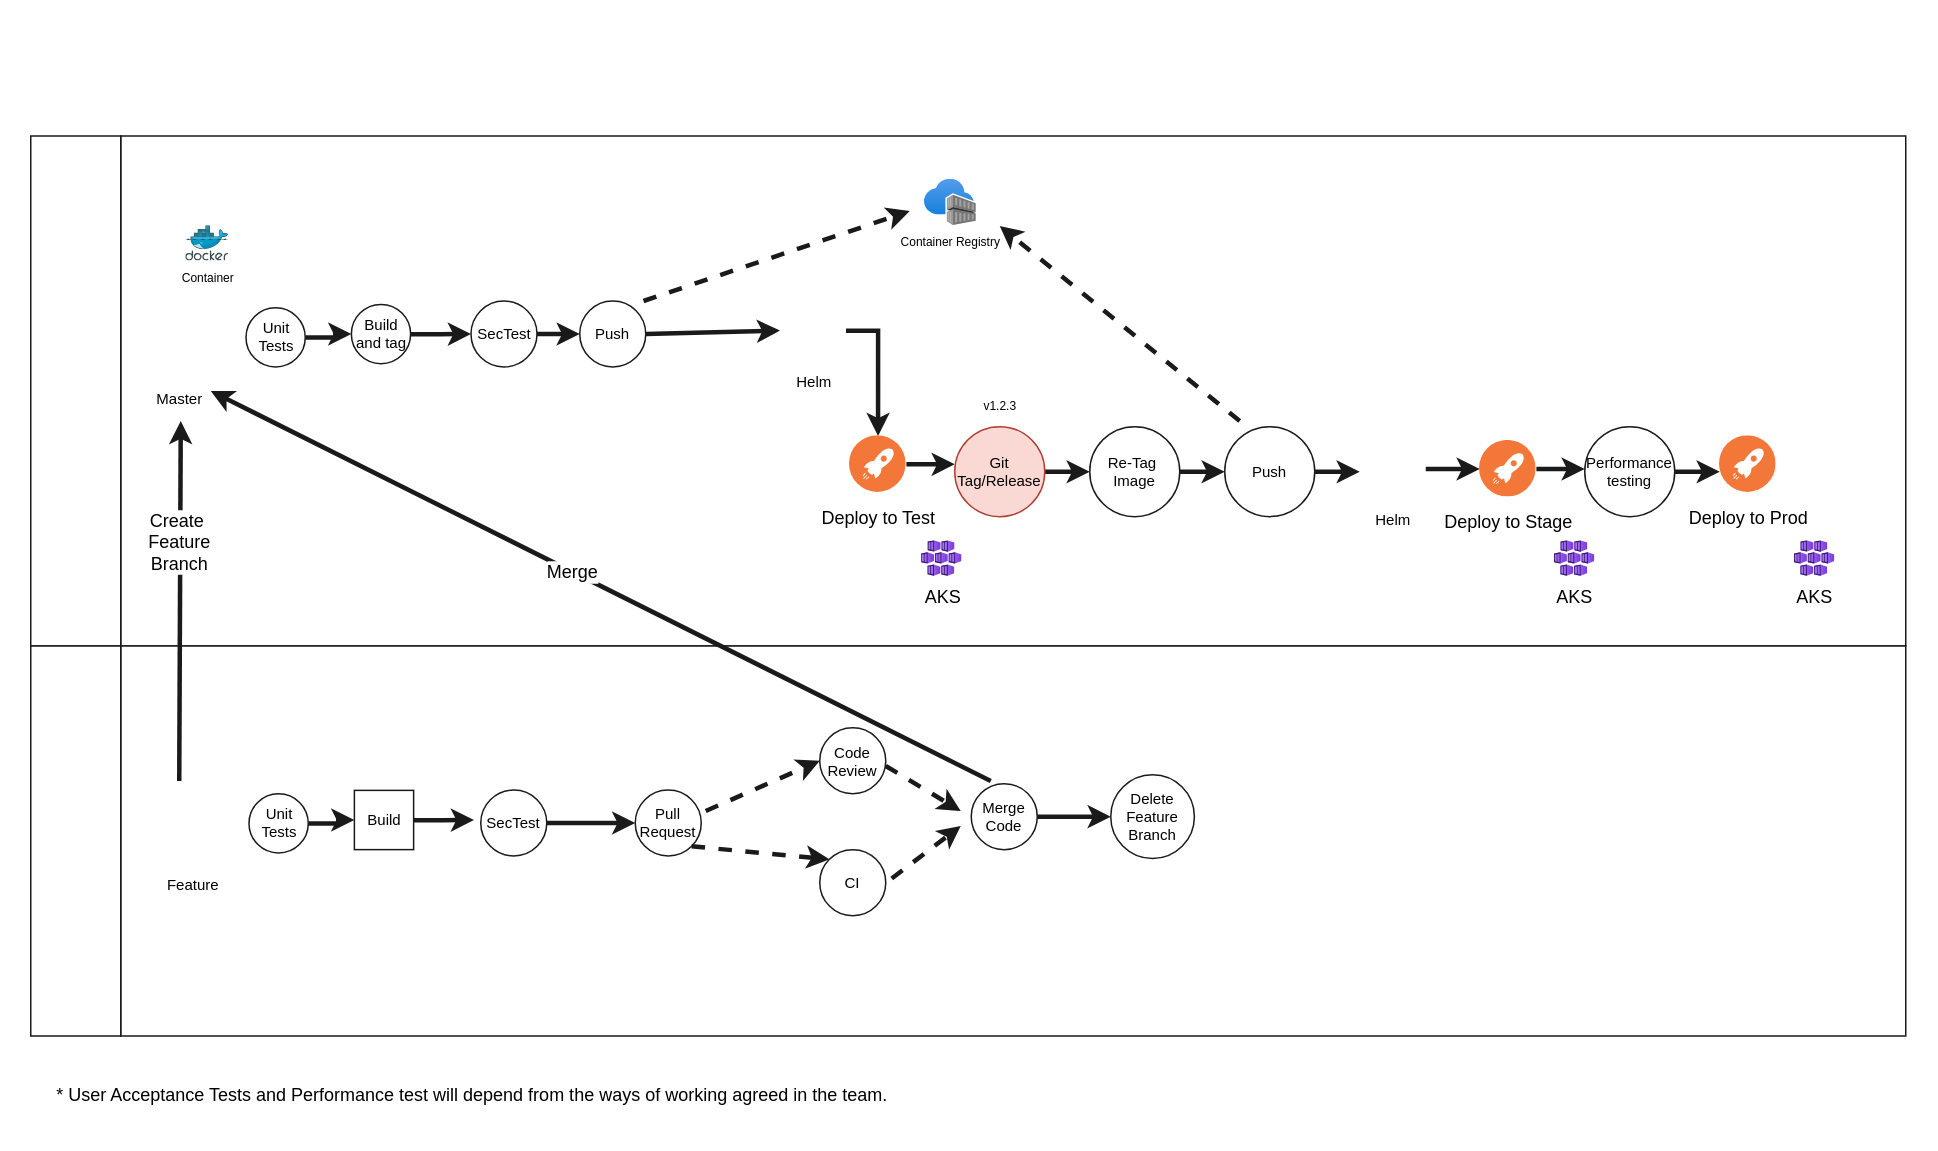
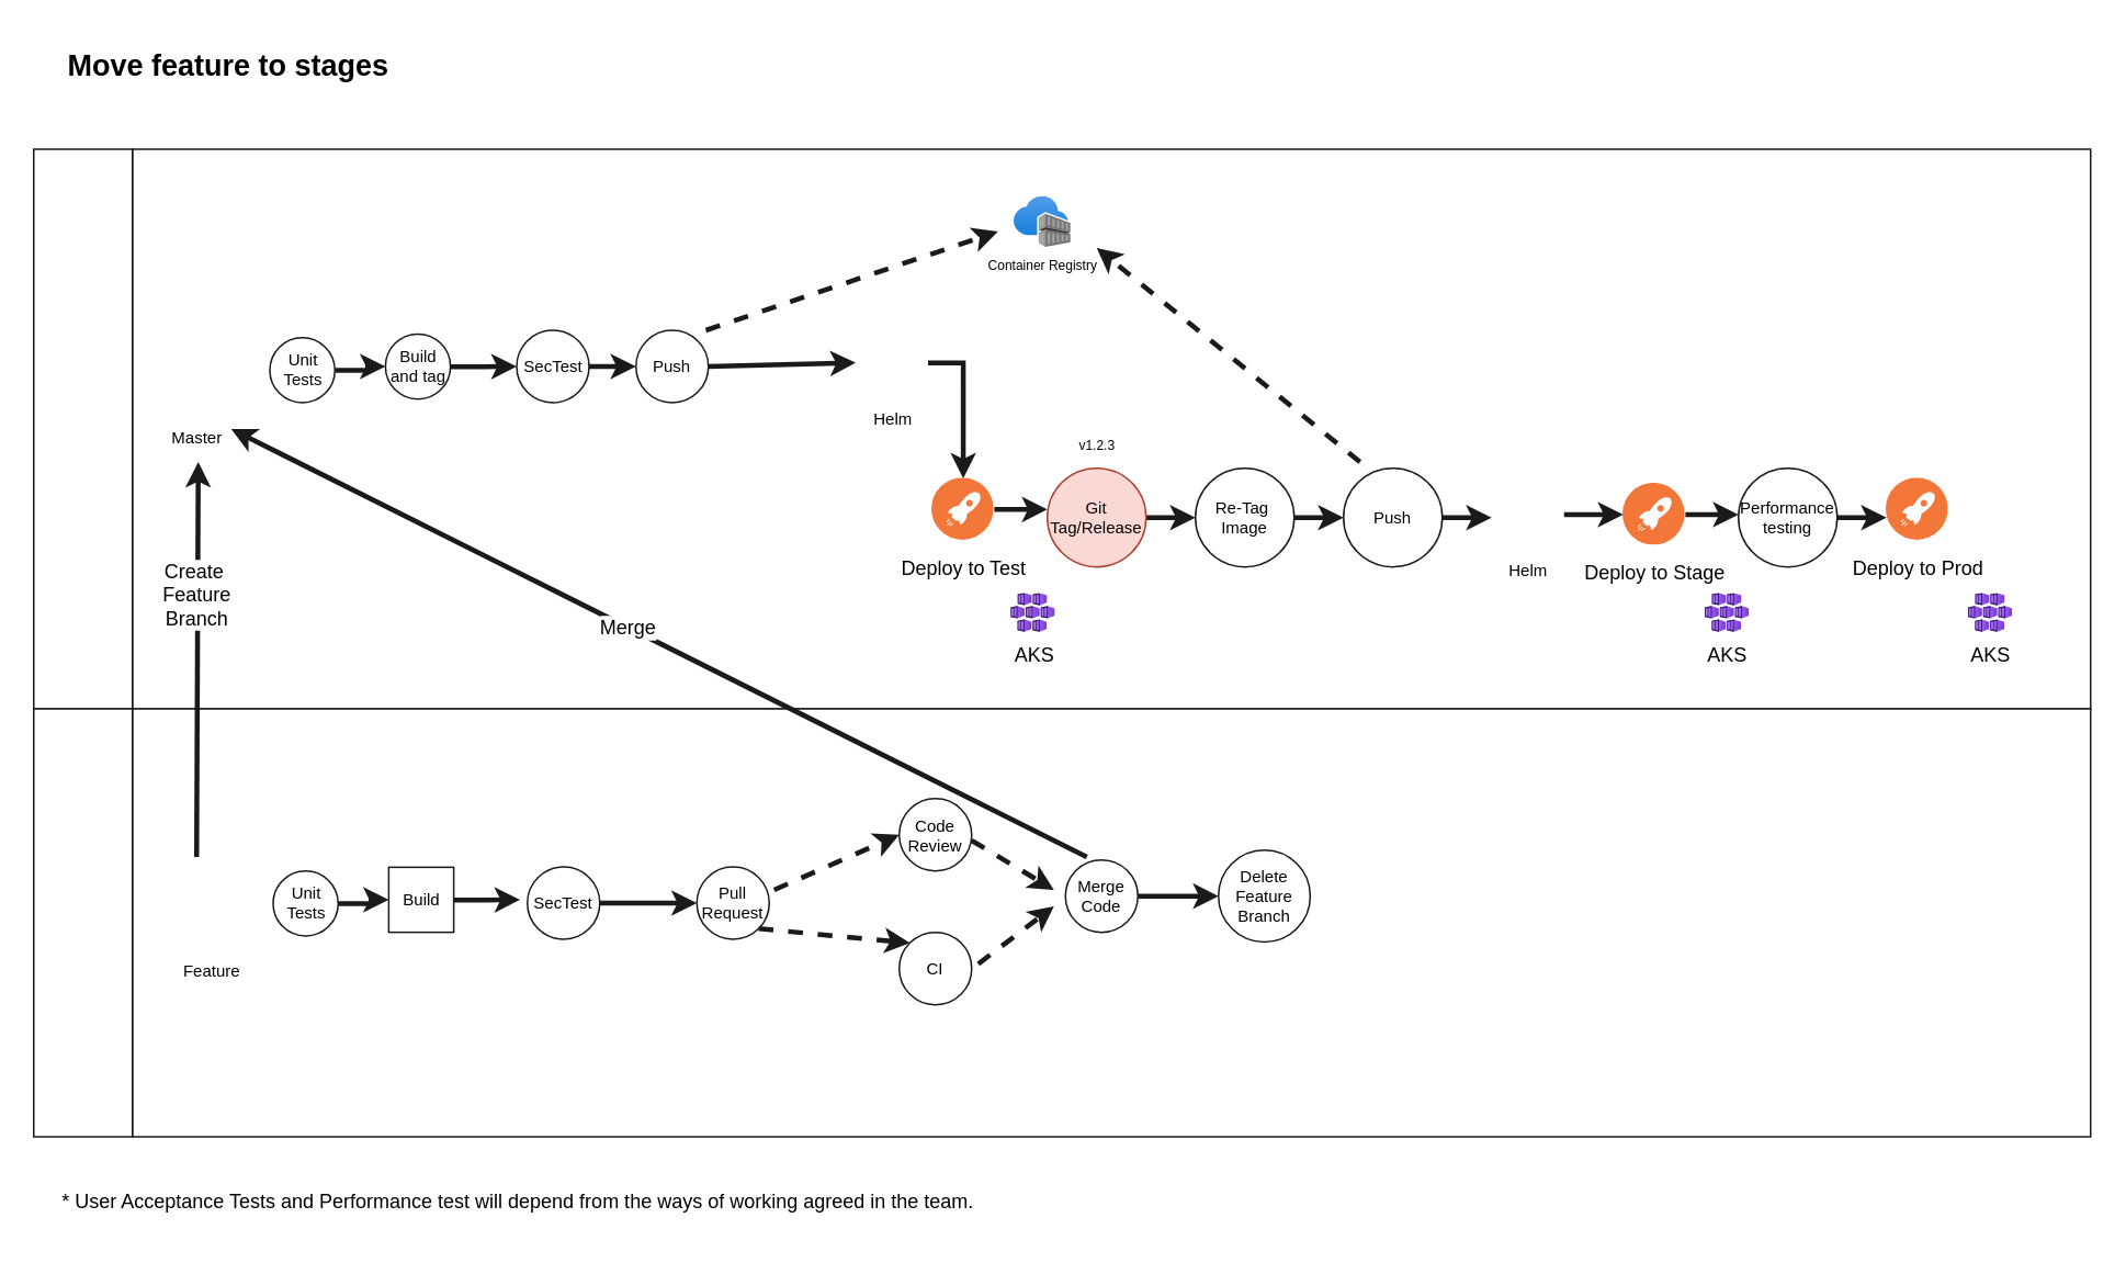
+ <mxCell id="3" value="Move feature to stages" style="text;html=1;align=center;verticalAlign=middle;resizable=0;points=[];autosize=1;strokeColor=none;fillColor=none;fontSize=18;fontColor=none;fontStyle=1" vertex="1" parent="1"><mxGeometry x="27.83" y="20" width="220" height="40" as="geometry" /></mxCell>
- <mxCell id="11" value="Container" style="sketch=0;aspect=fixed;html=1;points=[];align=center;image;fontSize=8;image=img/lib/mscae/Docker.svg;strokeColor=#1A1A1A;strokeWidth=1;fontColor=none;fillColor=#FFFFFF;" vertex="1" parent="1"><mxGeometry x="123.5" y="150" width="28.66" height="23.5" as="geometry" /></mxCell>
